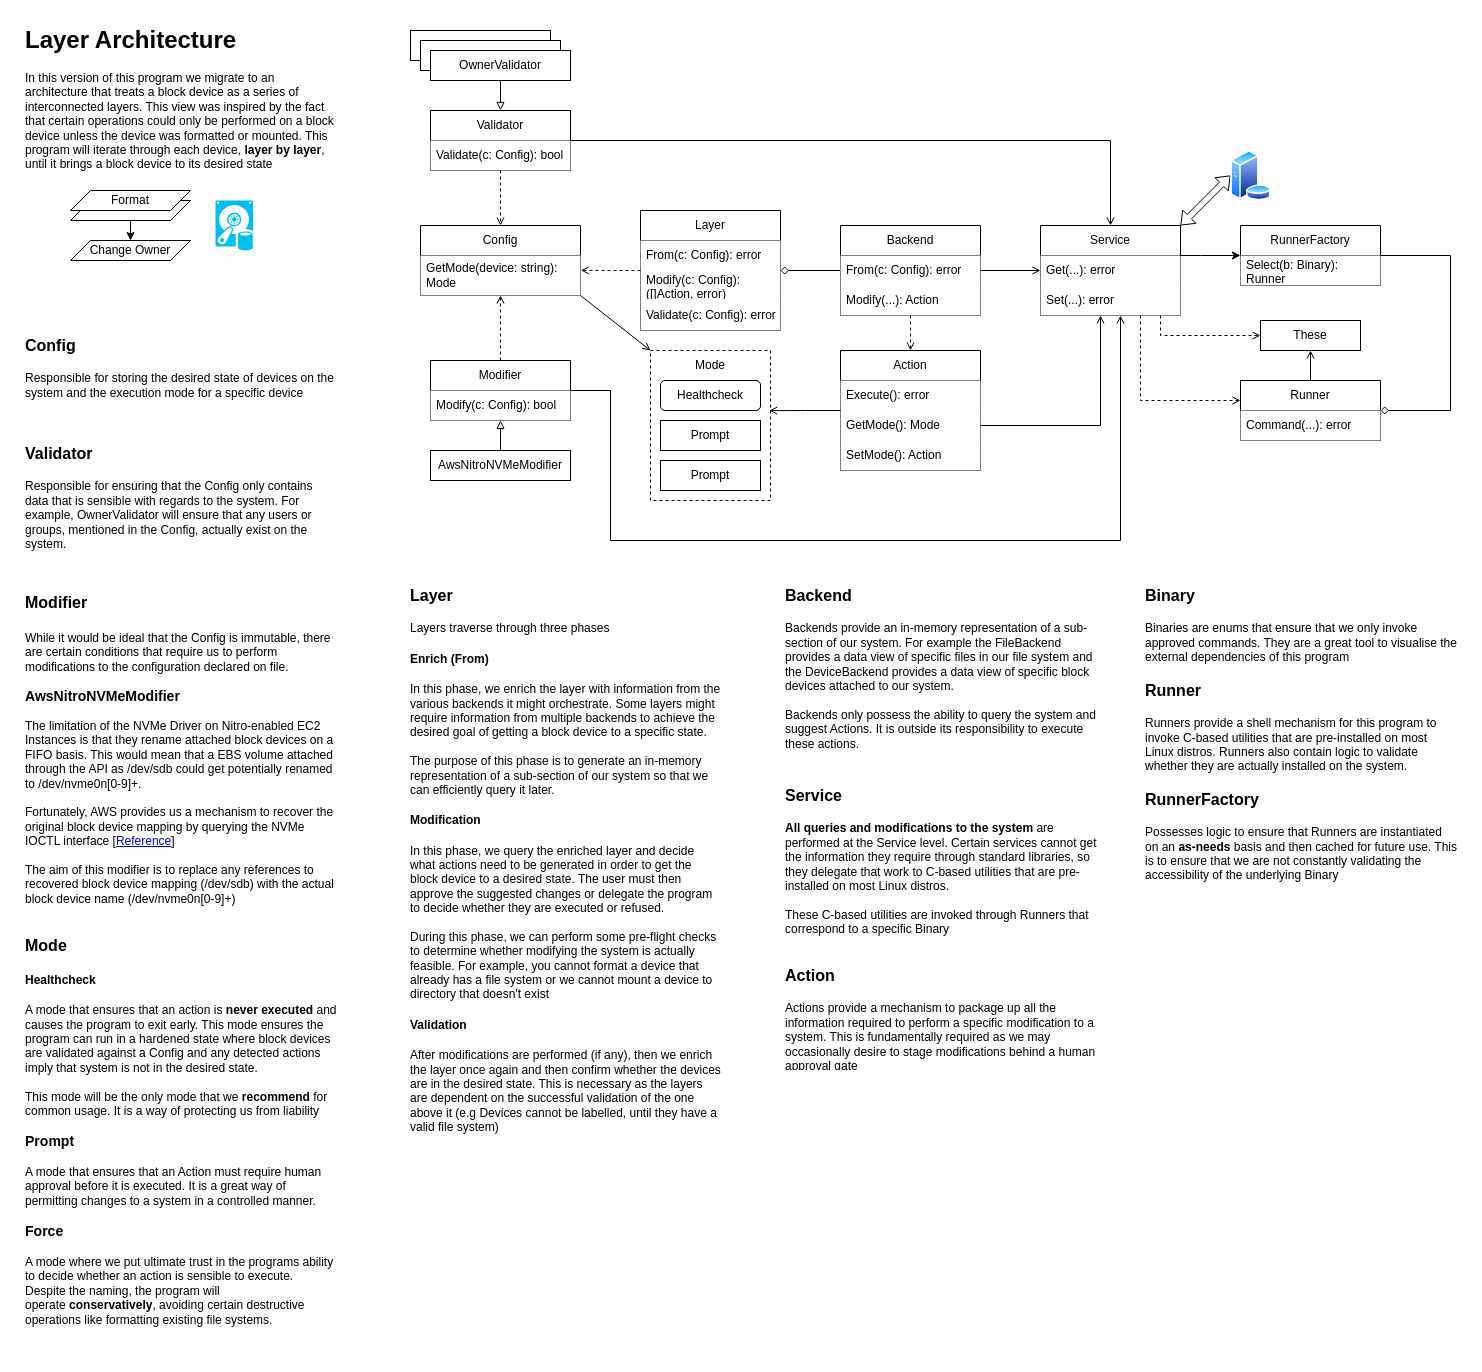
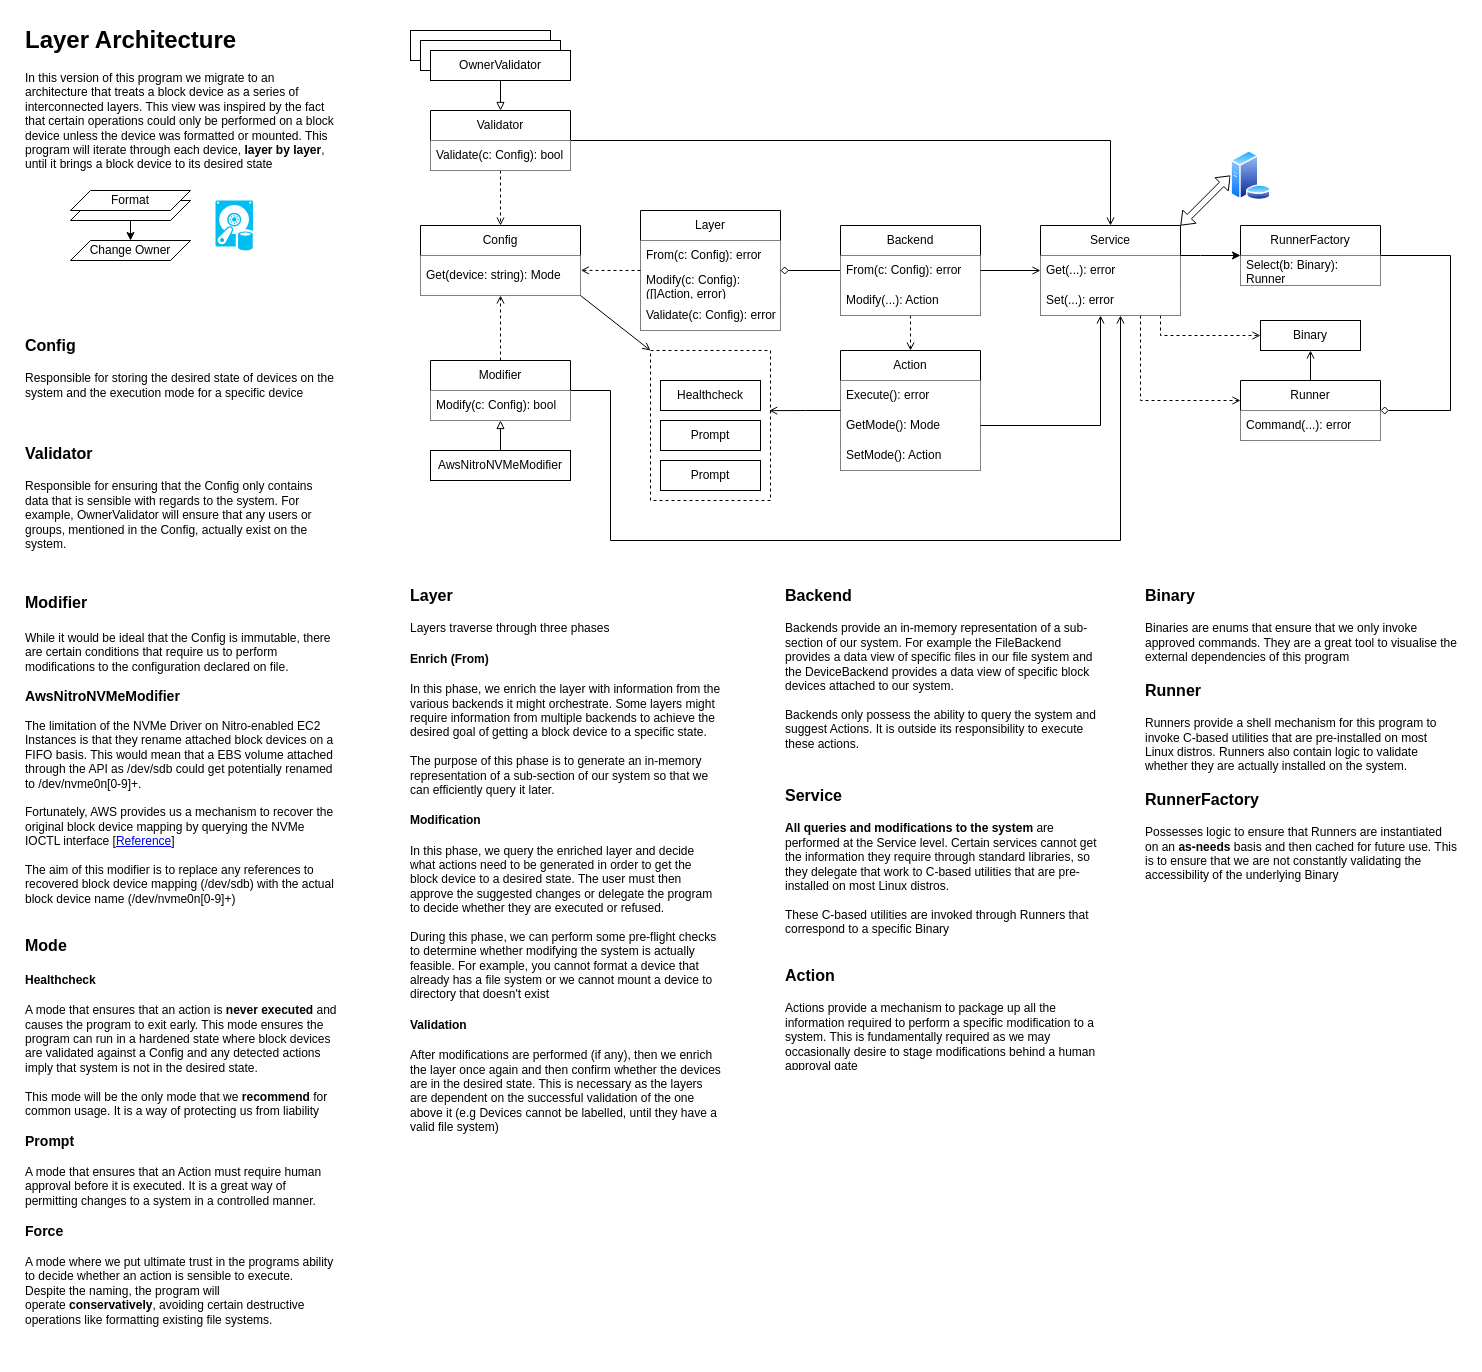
- <mxCell id="10" value="GetMode(device: string): Mode" style="text;strokeColor=none;fillColor=#FFFFFF;align=left;verticalAlign=middle;spacingLeft=4;spacingRight=4;overflow=hidden;points=[[0,0.5],[1,0.5]];portConstraint=eastwest;rotatable=0;whiteSpace=wrap;html=1;" vertex="1" parent="9"><mxGeometry y="30" width="160" height="40" as="geometry" /></mxCell>
+ <mxCell id="10" value="Get(device: string): Mode" style="text;strokeColor=none;fillColor=#FFFFFF;align=left;verticalAlign=middle;spacingLeft=4;spacingRight=4;overflow=hidden;points=[[0,0.5],[1,0.5]];portConstraint=eastwest;rotatable=0;whiteSpace=wrap;html=1;" vertex="1" parent="9"><mxGeometry y="30" width="160" height="40" as="geometry" /></mxCell>
- <mxCell id="69" value="These" style="rounded=0;whiteSpace=wrap;html=1;" vertex="1" parent="1"><mxGeometry x="1260" y="320" width="100" height="30" as="geometry" /></mxCell>
+ <mxCell id="69" value="Binary" style="rounded=0;whiteSpace=wrap;html=1;" vertex="1" parent="1"><mxGeometry x="1260" y="320" width="100" height="30" as="geometry" /></mxCell>
- <mxCell id="51" value="Mode" style="text;html=1;strokeColor=none;fillColor=none;align=center;verticalAlign=middle;whiteSpace=wrap;rounded=0;" vertex="1" parent="46"><mxGeometry x="30" width="60" height="30" as="geometry" /></mxCell>
- <mxCell id="48" value="Healthcheck" style="whiteSpace=wrap;html=1;rounded=1;" vertex="1" parent="46"><mxGeometry x="10" y="30" width="100" height="30" as="geometry" /></mxCell>
+ <mxCell id="48" value="Healthcheck" style="rounded=0;whiteSpace=wrap;html=1;" vertex="1" parent="46"><mxGeometry x="10" y="30" width="100" height="30" as="geometry" /></mxCell>
